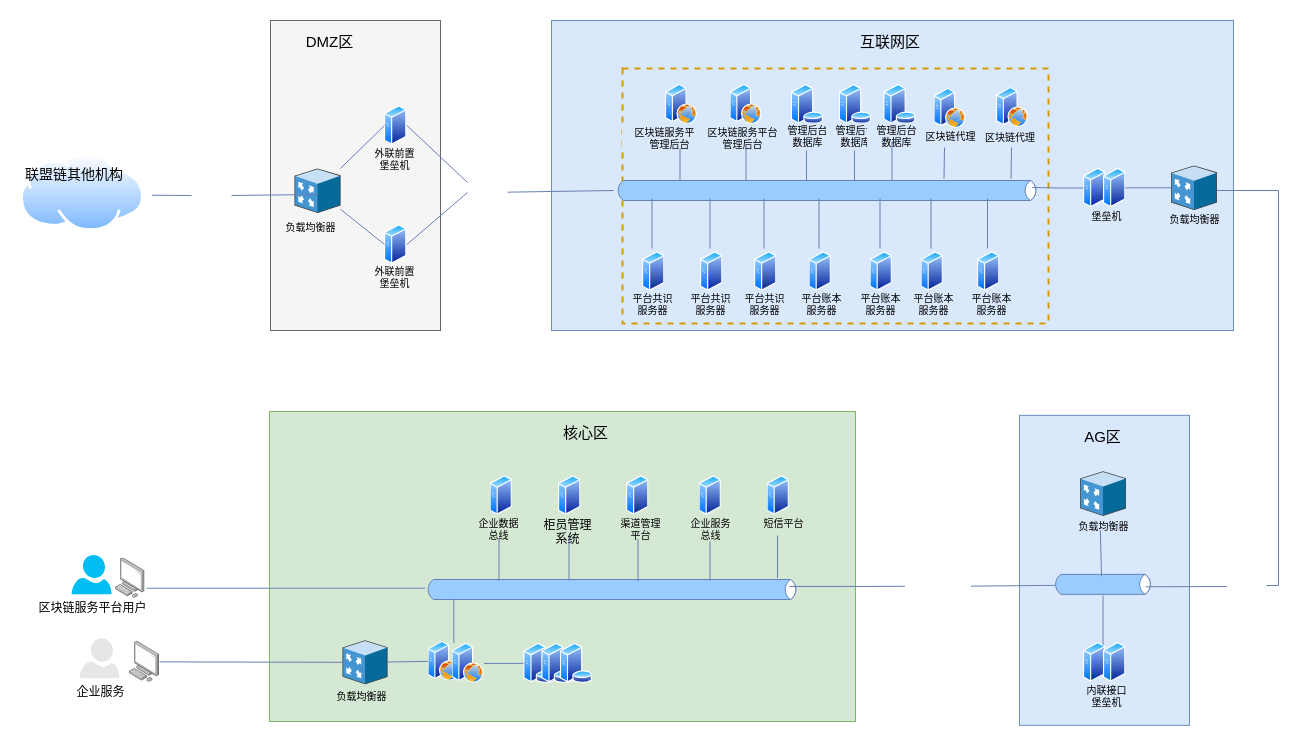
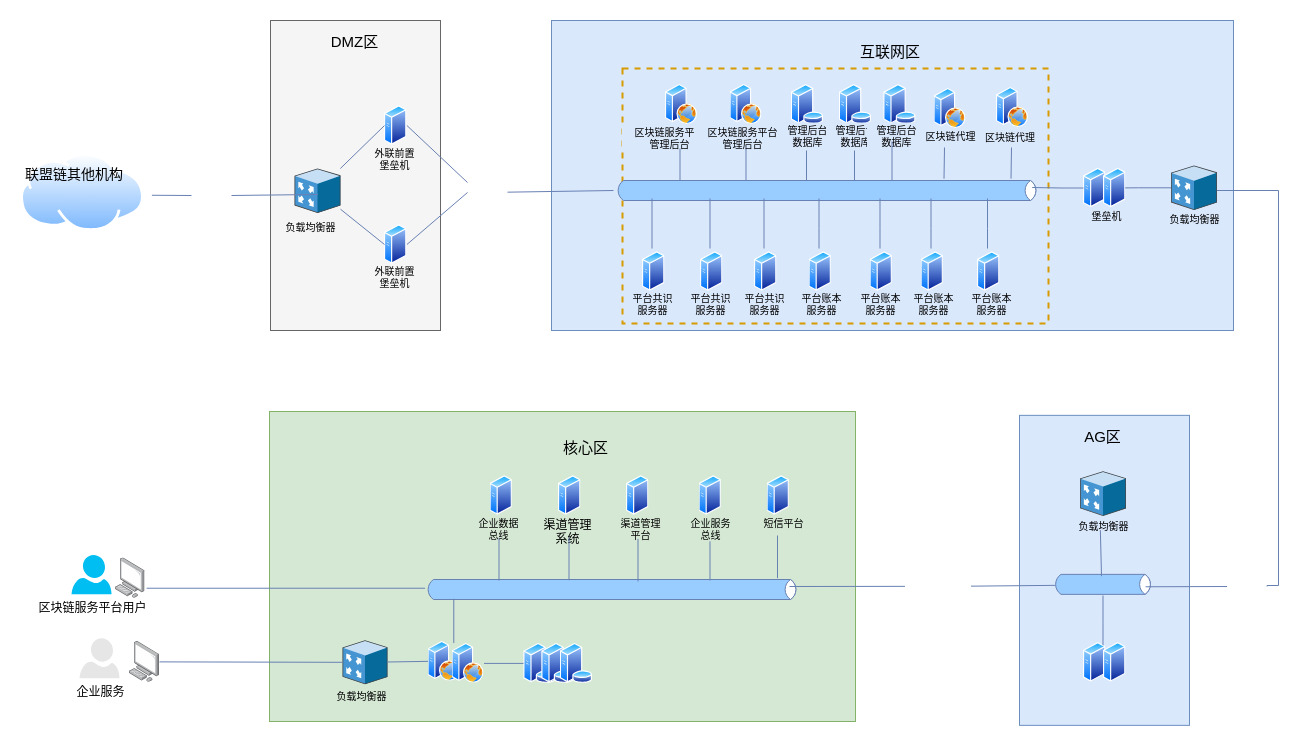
- <mxCell id="14" value="&lt;font style=&quot;font-size: 15px&quot;&gt;DMZ区&lt;/font&gt;" style="text;html=1;resizable=0;points=[];autosize=1;align=center;verticalAlign=top;spacingTop=-4;fontSize=12;" vertex="1" parent="1"><mxGeometry x="300" y="30" width="58" height="15" as="geometry" /></mxCell>
+ <mxCell id="14" value="&lt;font style=&quot;font-size: 15px&quot;&gt;DMZ区&lt;/font&gt;" style="text;html=1;resizable=0;points=[];autosize=1;align=center;verticalAlign=top;spacingTop=-4;fontSize=12;" vertex="1" parent="1"><mxGeometry x="325" y="30" width="58" height="15" as="geometry" /></mxCell>
- <mxCell id="16" value="&lt;font style=&quot;font-size: 15px&quot;&gt;互联网区&lt;/font&gt;" style="text;html=1;resizable=0;points=[];autosize=1;align=left;verticalAlign=top;spacingTop=-4;fontSize=12;" vertex="1" parent="1"><mxGeometry x="857.5" y="30" width="70" height="15" as="geometry" /></mxCell>
+ <mxCell id="16" value="&lt;font style=&quot;font-size: 15px&quot;&gt;互联网区&lt;/font&gt;" style="text;html=1;resizable=0;points=[];autosize=1;align=left;verticalAlign=top;spacingTop=-4;fontSize=12;" vertex="1" parent="1"><mxGeometry x="857.5" y="40" width="70" height="15" as="geometry" /></mxCell>
- <mxCell id="58" value="&lt;font style=&quot;font-size: 15px&quot;&gt;核心区&lt;/font&gt;" style="text;html=1;resizable=0;points=[];autosize=1;align=center;verticalAlign=top;spacingTop=-4;fontSize=12;" vertex="1" parent="1"><mxGeometry x="557.5" y="421.353" width="55" height="15" as="geometry" /></mxCell>
+ <mxCell id="58" value="&lt;font style=&quot;font-size: 15px&quot;&gt;核心区&lt;/font&gt;" style="text;html=1;resizable=0;points=[];autosize=1;align=center;verticalAlign=top;spacingTop=-4;fontSize=12;" vertex="1" parent="1"><mxGeometry x="557.5" y="436.353" width="55" height="15" as="geometry" /></mxCell>
- <mxCell id="106" value="柜员管理&lt;br&gt;系统" style="text;html=1;resizable=0;points=[];autosize=1;align=center;verticalAlign=top;spacingTop=-4;" vertex="1" parent="1"><mxGeometry x="538" y="515" width="58" height="28" as="geometry" /></mxCell>
+ <mxCell id="106" value="渠道管理&lt;br&gt;系统" style="text;html=1;resizable=0;points=[];autosize=1;align=center;verticalAlign=top;spacingTop=-4;" vertex="1" parent="1"><mxGeometry x="538" y="515" width="58" height="28" as="geometry" /></mxCell>
- <mxCell id="37" value="内联接口&lt;br style=&quot;font-size: 10px;&quot;&gt;堡垒机" style="text;html=1;resizable=0;points=[];autosize=1;align=center;verticalAlign=top;spacingTop=-4;fontSize=10;" vertex="1" parent="1"><mxGeometry x="1080.5" y="681.853" width="50" height="20" as="geometry" /></mxCell>
